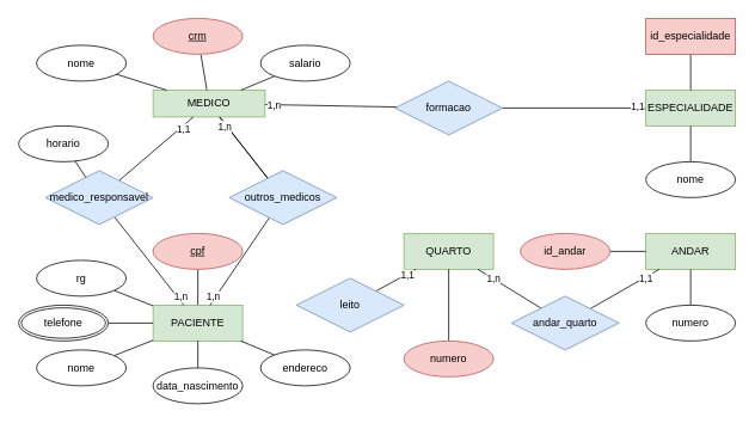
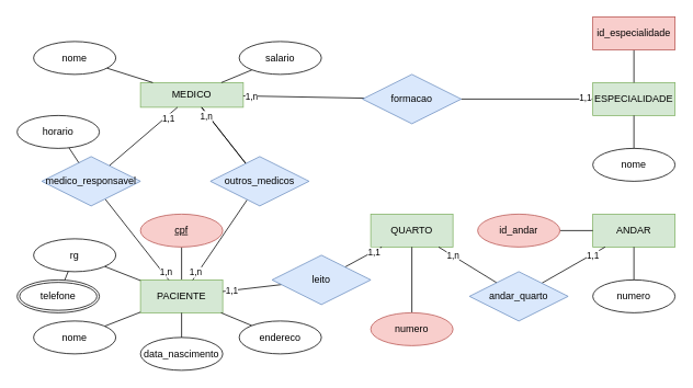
- <mxCell id="6" value="crm" style="ellipse;whiteSpace=wrap;html=1;align=center;fontStyle=4;fillColor=#f8cecc;strokeColor=#b85450;" parent="1" vertex="1"><mxGeometry x="170" width="100" height="40" as="geometry" y="20" /></mxCell>
- <mxCell id="5" style="edgeStyle=none;rounded=0;orthogonalLoop=1;jettySize=auto;html=1;startArrow=none;startFill=0;endArrow=none;endFill=0;" parent="1" source="6" target="2" edge="1"><mxGeometry relative="1" as="geometry" /></mxCell>
+ <mxCell id="47" style="edgeStyle=none;rounded=0;orthogonalLoop=1;jettySize=auto;html=1;startArrow=none;startFill=0;endArrow=none;endFill=0;" parent="1" source="51" target="4" edge="1"><mxGeometry relative="1" as="geometry" /></mxCell>
+ <mxCell id="48" value="1,1" style="edgeLabel;html=1;align=center;verticalAlign=middle;resizable=0;points=[];fontFamily=Helvetica;" vertex="1" connectable="0" parent="47"><mxGeometry x="0.711" y="1" relative="1" as="geometry"><mxPoint x="1" y="-1" as="offset" /></mxGeometry></mxCell>
- <mxCell id="56" style="edgeStyle=none;rounded=0;orthogonalLoop=1;jettySize=auto;html=1;startArrow=none;startFill=0;endArrow=none;endFill=0;" parent="1" source="57" target="4" edge="1"><mxGeometry relative="1" as="geometry" /></mxCell>
+ <mxCell id="56" style="edgeStyle=none;rounded=0;orthogonalLoop=1;jettySize=auto;html=1;startArrow=none;startFill=0;endArrow=none;endFill=0;" parent="1" source="57" target="15" edge="1"><mxGeometry relative="1" as="geometry" /></mxCell>
